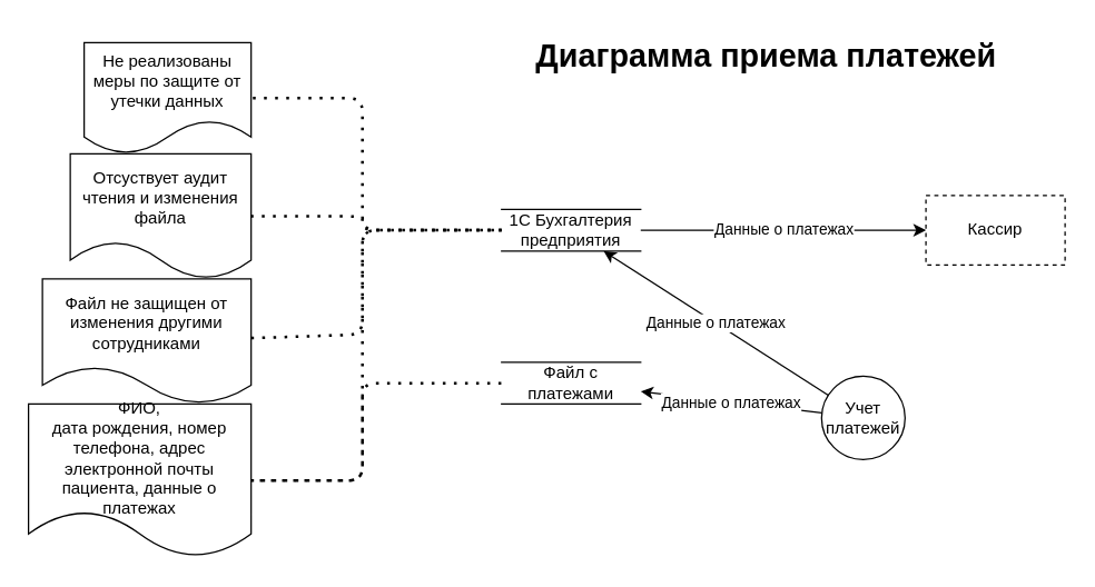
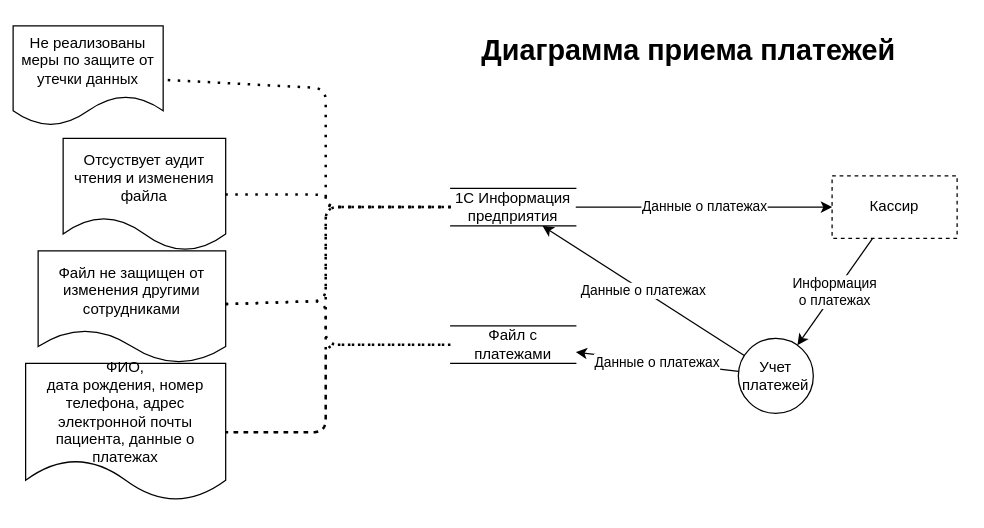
- <mxCell id="11" value="Не реализованы меры по защите от утечки данных" style="shape=document;whiteSpace=wrap;html=1;boundedLbl=1;" parent="1" vertex="1"><mxGeometry x="60" y="30" width="120" height="80" as="geometry" /></mxCell>
+ <mxCell id="11" value="Не реализованы меры по защите от утечки данных" style="shape=document;whiteSpace=wrap;html=1;boundedLbl=1;" parent="1" vertex="1"><mxGeometry x="10" y="20" width="120" height="80" as="geometry" /></mxCell>
- <mxCell id="6" value="1С Бухгалтерия предприятия" style="html=1;dashed=0;whiteSpace=wrap;shape=partialRectangle;right=0;left=0;" parent="1" vertex="1"><mxGeometry x="360" y="150" width="100" height="30" as="geometry" /></mxCell>
+ <mxCell id="6" value="1С Информация предприятия" style="html=1;dashed=0;whiteSpace=wrap;shape=partialRectangle;right=0;left=0;" parent="1" vertex="1"><mxGeometry x="360" y="150" width="100" height="30" as="geometry" /></mxCell>
+ <mxCell id="5" value="Информация&lt;div&gt;о платежах&lt;/div&gt;" style="endArrow=classic;html=1;" parent="1" source="4" target="2" edge="1"><mxGeometry width="50" height="50" relative="1" as="geometry"><mxPoint x="1415" y="500" as="sourcePoint" /><mxPoint x="1465" y="450" as="targetPoint" /></mxGeometry></mxCell>
+ <mxCell id="19" value="" style="endArrow=none;dashed=1;html=1;dashPattern=1 3;strokeWidth=2;" parent="1" source="8" target="17" edge="1"><mxGeometry width="50" height="50" relative="1" as="geometry"><mxPoint x="260" y="390" as="sourcePoint" /><mxPoint x="310" y="340" as="targetPoint" /><Array as="points"><mxPoint x="260" y="240" /><mxPoint x="260" y="275" /></Array></mxGeometry></mxCell>
